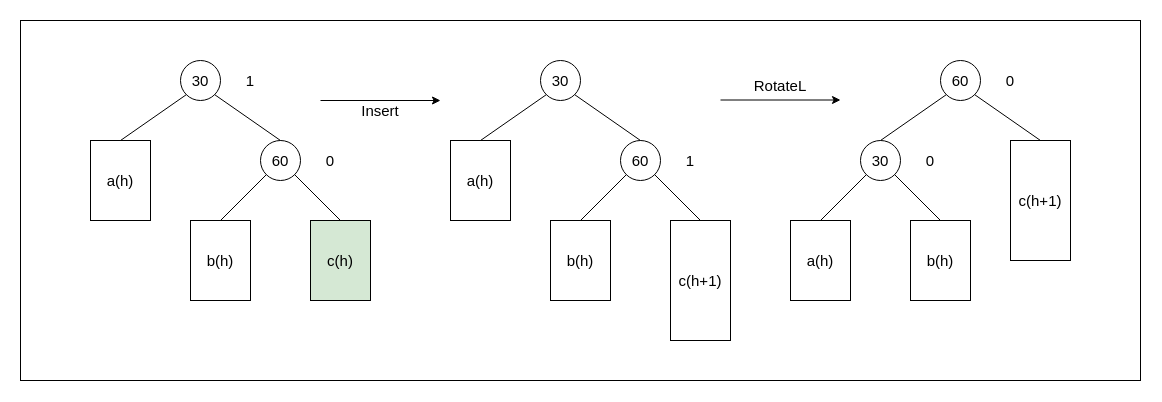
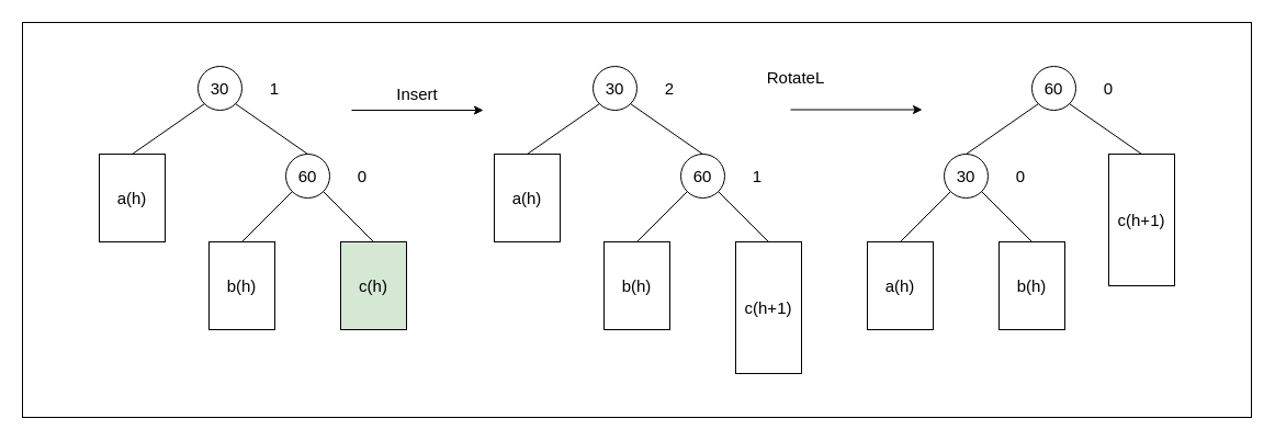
+ <mxCell id="34" value="2" style="text;html=1;strokeColor=none;fillColor=none;align=center;verticalAlign=middle;whiteSpace=wrap;rounded=0;fontSize=15;" parent="1" vertex="1"><mxGeometry x="580" y="65" width="60" height="30" as="geometry" /></mxCell>
- <mxCell id="24" value="RotateL" style="text;html=1;strokeColor=none;fillColor=none;align=center;verticalAlign=middle;whiteSpace=wrap;rounded=0;fontSize=15;" parent="1" vertex="1"><mxGeometry x="750" y="69.5" width="60" height="30" as="geometry" /></mxCell>
+ <mxCell id="24" value="RotateL" style="text;html=1;strokeColor=none;fillColor=none;align=center;verticalAlign=middle;whiteSpace=wrap;rounded=0;fontSize=15;" parent="1" vertex="1"><mxGeometry x="695" y="54.5" width="60" height="30" as="geometry" /></mxCell>
- <mxCell id="22" value="Insert" style="text;html=1;strokeColor=none;fillColor=none;align=center;verticalAlign=middle;whiteSpace=wrap;rounded=0;fontSize=15;" parent="1" vertex="1"><mxGeometry x="350" y="95" width="60" height="30" as="geometry" /></mxCell>
+ <mxCell id="22" value="Insert" style="text;html=1;strokeColor=none;fillColor=none;align=center;verticalAlign=middle;whiteSpace=wrap;rounded=0;fontSize=15;" parent="1" vertex="1"><mxGeometry x="350" y="70" width="60" height="30" as="geometry" /></mxCell>
